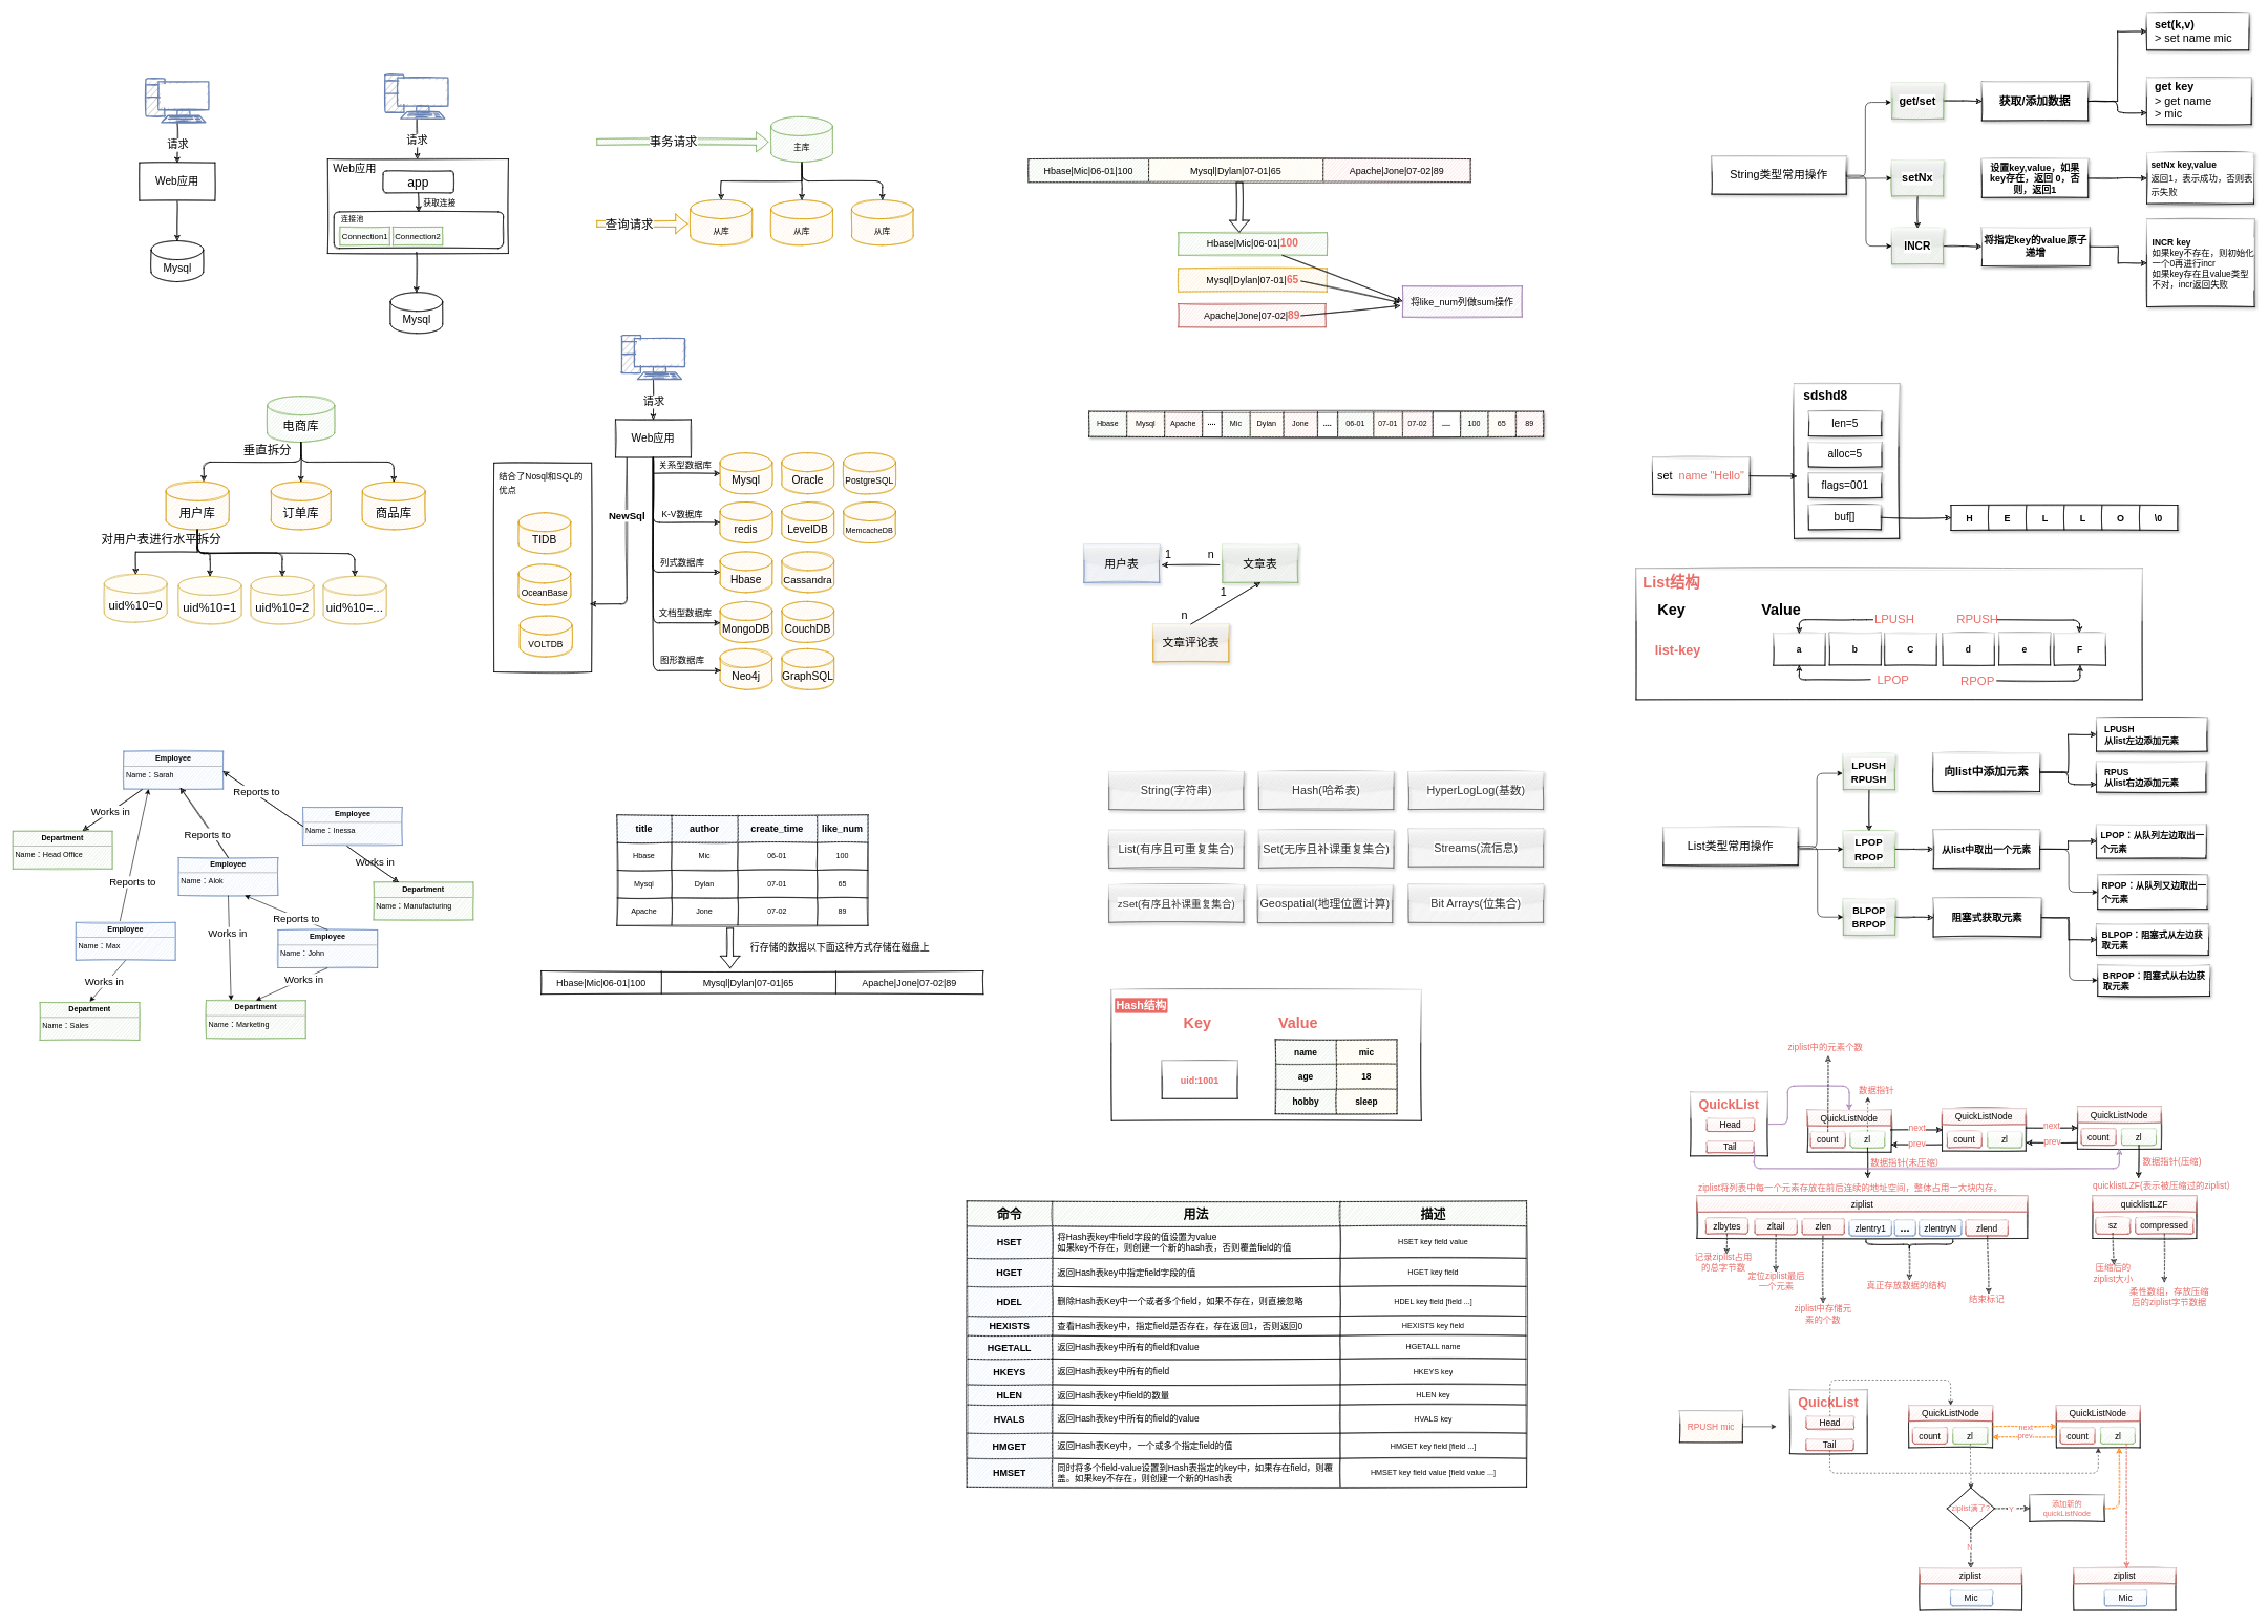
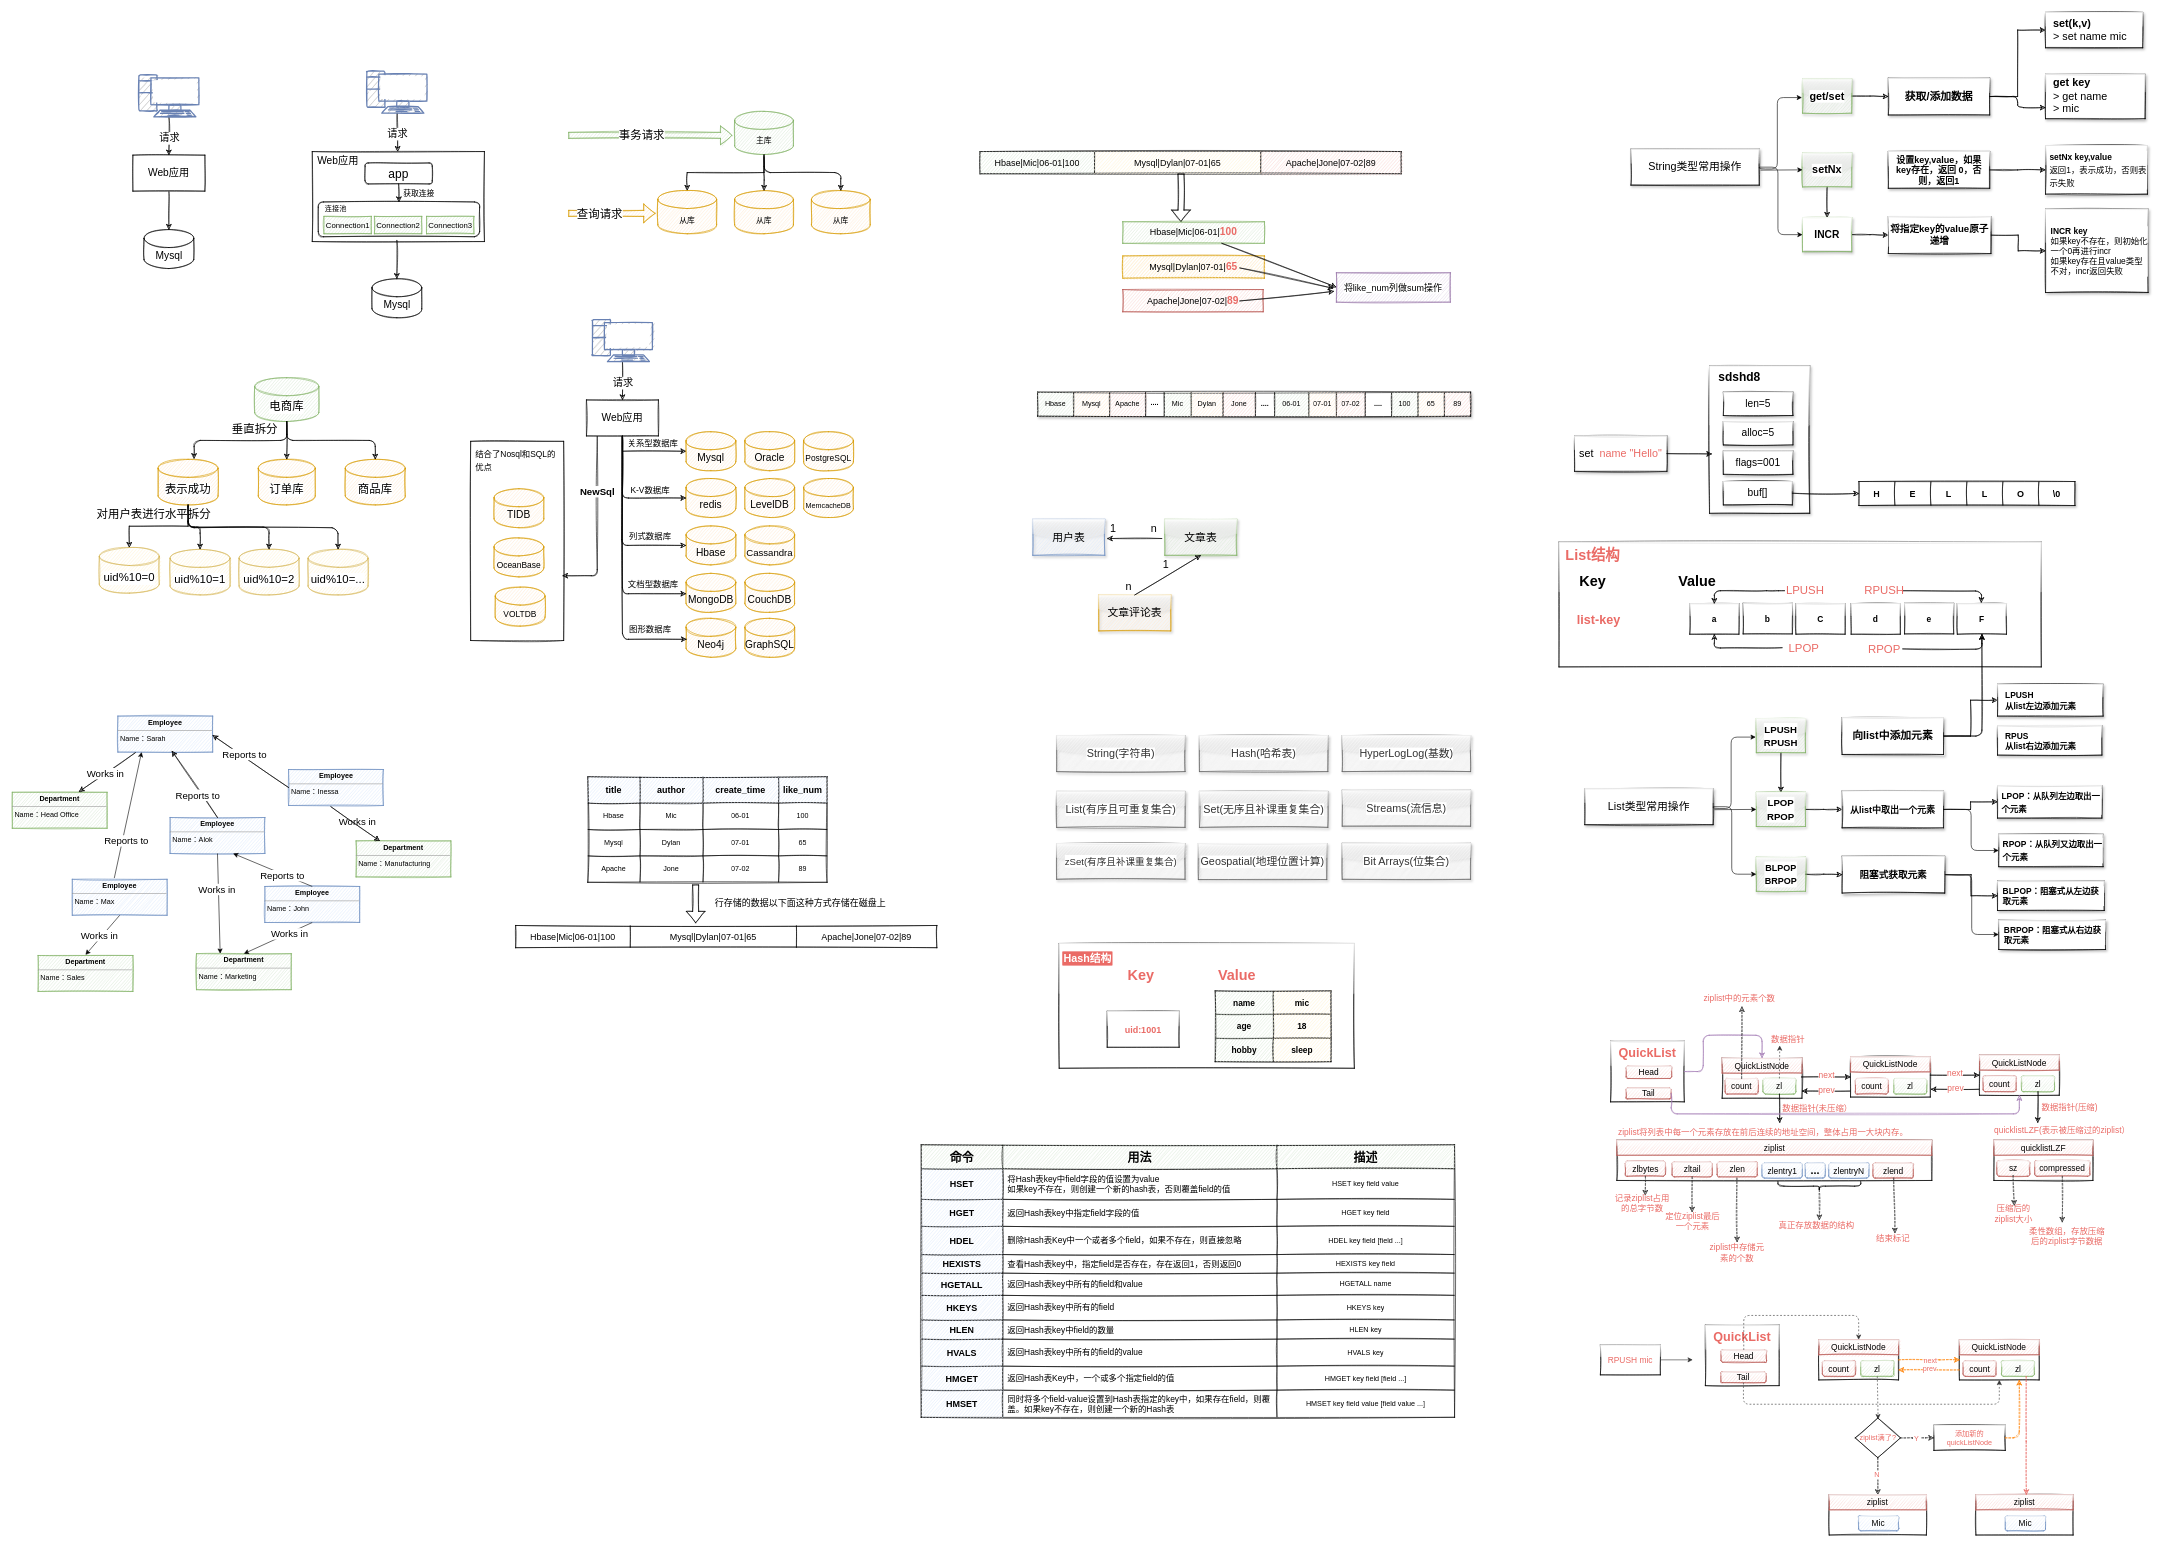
+ <mxCell id="26" value="Connection3" style="rounded=0;whiteSpace=wrap;html=1;shadow=0;sketch=1;fontSize=13;fillColor=#d5e8d4;strokeColor=#82b366;" parent="1" vertex="1"><mxGeometry x="710.5" y="360" width="79" height="29" as="geometry" /></mxCell>
- <mxCell id="208" value="&lt;font style=&quot;font-size: 17px&quot;&gt;INCR&lt;/font&gt;" style="rounded=0;whiteSpace=wrap;html=1;shadow=1;glass=1;labelBackgroundColor=#ffffff;sketch=1;fontSize=18;strokeColor=#82b366;strokeWidth=1;fillColor=#d5e8d4;align=center;fontStyle=1" parent="1" vertex="1"><mxGeometry x="3004" y="362" width="82" height="57" as="geometry" /></mxCell>
+ <mxCell id="208" value="&lt;font style=&quot;font-size: 17px&quot;&gt;INCR&lt;/font&gt;" style="rounded=0;whiteSpace=wrap;html=1;shadow=1;glass=1;labelBackgroundColor=#ffffff;sketch=1;fontSize=18;strokeColor=#82b366;strokeWidth=1;fillColor=#ffffff;align=center;fontStyle=1;" parent="1" vertex="1"><mxGeometry x="3004" y="362" width="82" height="57" as="geometry" /></mxCell>
- <mxCell id="44" value="用户库" style="shape=cylinder3;whiteSpace=wrap;html=1;boundedLbl=1;backgroundOutline=1;size=15;shadow=0;labelBackgroundColor=#ffffff;sketch=1;fontSize=19;fillColor=#ffe6cc;strokeColor=#d79b00;" parent="1" vertex="1"><mxGeometry x="263" y="765" width="100" height="76" as="geometry" /></mxCell>
+ <mxCell id="44" value="表示成功" style="shape=cylinder3;whiteSpace=wrap;html=1;boundedLbl=1;backgroundOutline=1;size=15;shadow=0;labelBackgroundColor=#ffffff;sketch=1;fontSize=19;fillColor=#ffe6cc;strokeColor=#d79b00;" parent="1" vertex="1"><mxGeometry x="263" y="765" width="100" height="76" as="geometry" /></mxCell>
- <mxCell id="241" value="" style="endArrow=classic;html=1;shadow=0;fontSize=18;exitX=1;exitY=0.5;exitDx=0;exitDy=0;sketch=1;entryX=0;entryY=0.75;entryDx=0;entryDy=0;edgeStyle=orthogonalEdgeStyle;" parent="1" source="238" target="240" edge="1"><mxGeometry width="50" height="50" relative="1" as="geometry"><mxPoint x="3303" y="1365" as="sourcePoint" /><mxPoint x="3332" y="1289" as="targetPoint" /></mxGeometry></mxCell>
+ <mxCell id="241" value="" style="endArrow=classic;html=1;shadow=0;fontSize=18;exitX=1;exitY=0.5;exitDx=0;exitDy=0;sketch=1;edgeStyle=orthogonalEdgeStyle;" parent="1" source="238" target="264" edge="1"><mxGeometry width="50" height="50" relative="1" as="geometry"><mxPoint x="3303" y="1365" as="sourcePoint" /><mxPoint x="3332" y="1289" as="targetPoint" /></mxGeometry></mxCell>
- <mxCell id="340" value="RPUSH mic" style="rounded=0;whiteSpace=wrap;html=1;glass=1;sketch=1;fontSize=14;fontColor=#EA6B66;fillColor=#ffe6cc;" vertex="1" parent="1"><mxGeometry x="2667.04" y="2241" width="100" height="50" as="geometry" /></mxCell>
+ <mxCell id="340" value="RPUSH mic" style="rounded=0;whiteSpace=wrap;html=1;glass=1;sketch=1;fontSize=14;fontColor=#EA6B66;" vertex="1" parent="1"><mxGeometry x="2667.04" y="2241" width="100" height="50" as="geometry" /></mxCell>
